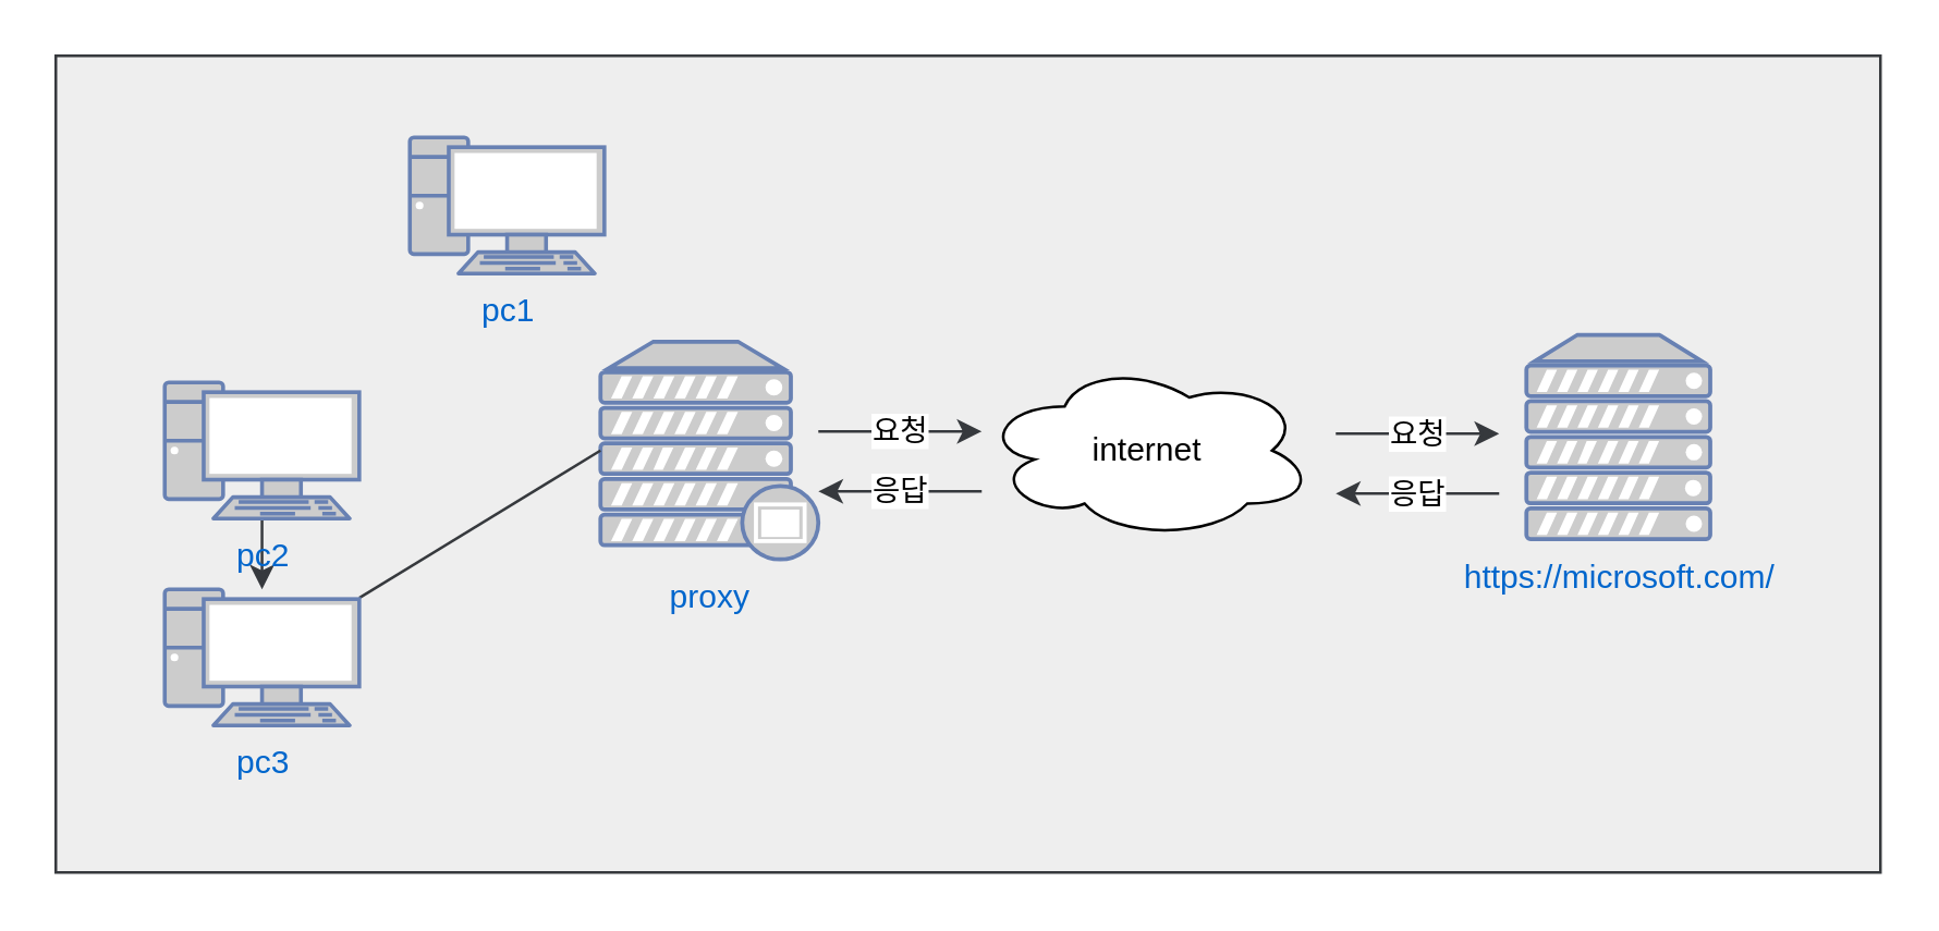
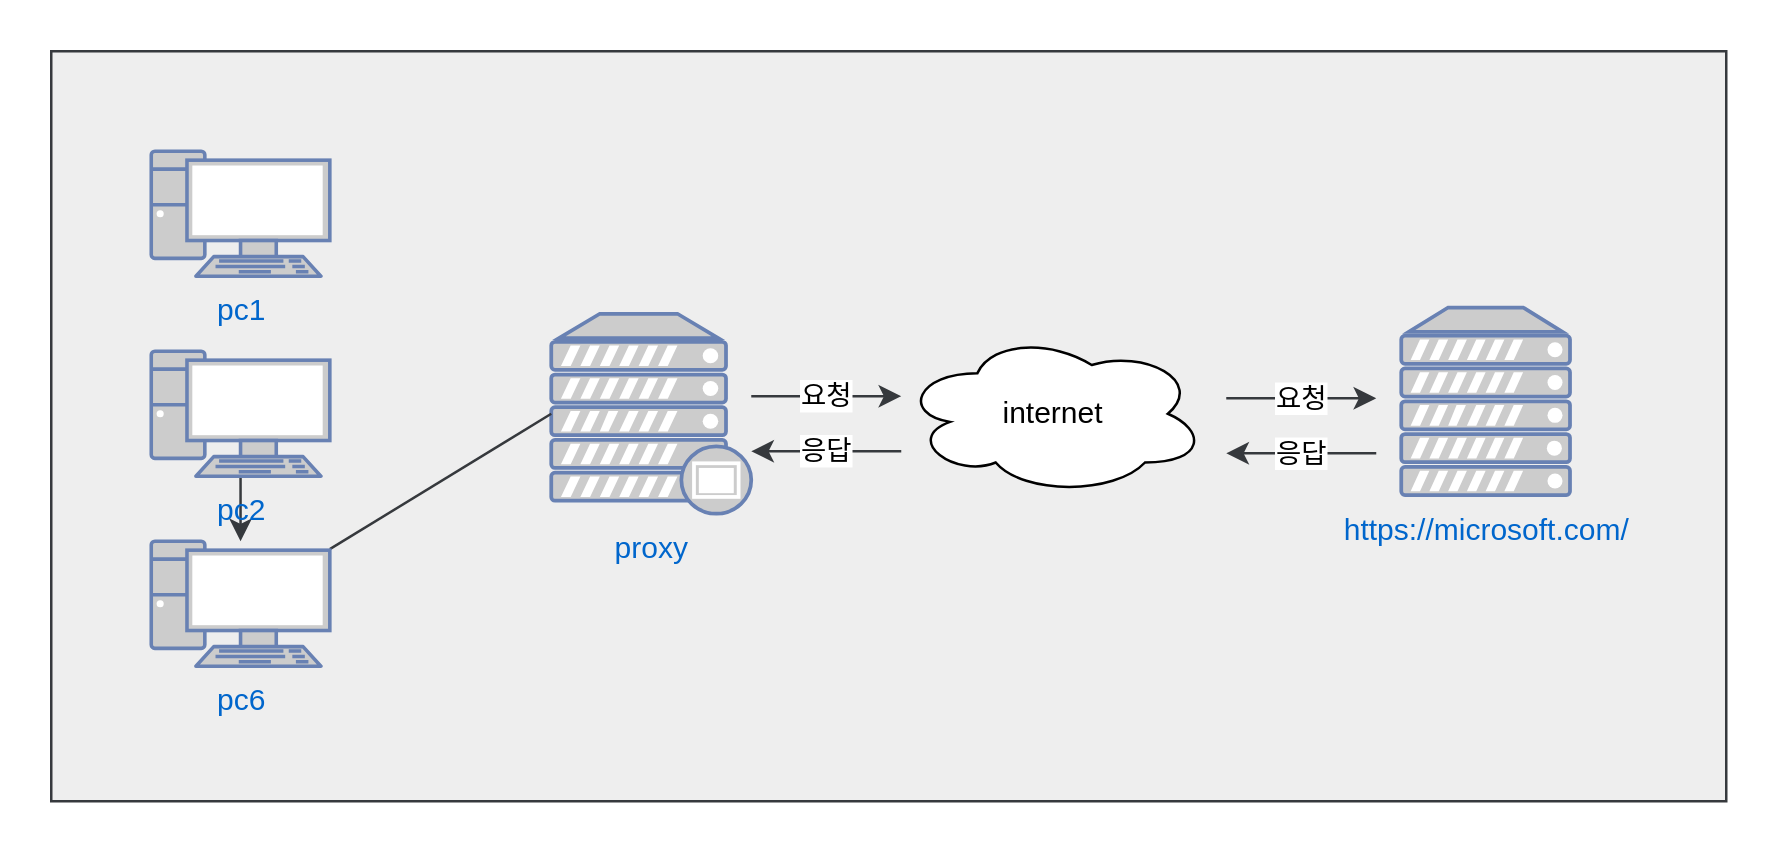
- <mxCell id="8" value="pc1" style="fontColor=#0066CC;verticalAlign=top;verticalLabelPosition=bottom;labelPosition=center;align=center;html=1;outlineConnect=0;fillColor=#CCCCCC;strokeColor=#6881B3;gradientColor=none;gradientDirection=north;strokeWidth=2;shape=mxgraph.networks.pc;" vertex="1" parent="1"><mxGeometry x="150" y="50" width="71.43" height="50" as="geometry" /></mxCell>
+ <mxCell id="8" value="pc1" style="fontColor=#0066CC;verticalAlign=top;verticalLabelPosition=bottom;labelPosition=center;align=center;html=1;outlineConnect=0;fillColor=#CCCCCC;strokeColor=#6881B3;gradientColor=none;gradientDirection=north;strokeWidth=2;shape=mxgraph.networks.pc;" vertex="1" parent="1"><mxGeometry x="60" y="60" width="71.43" height="50" as="geometry" /></mxCell>
- <mxCell id="12" value="pc3" style="fontColor=#0066CC;verticalAlign=top;verticalLabelPosition=bottom;labelPosition=center;align=center;html=1;outlineConnect=0;fillColor=#CCCCCC;strokeColor=#6881B3;gradientColor=none;gradientDirection=north;strokeWidth=2;shape=mxgraph.networks.pc;" vertex="1" parent="1"><mxGeometry x="60" y="216" width="71.43" height="50" as="geometry" /></mxCell>
+ <mxCell id="12" value="pc6" style="fontColor=#0066CC;verticalAlign=top;verticalLabelPosition=bottom;labelPosition=center;align=center;html=1;outlineConnect=0;fillColor=#CCCCCC;strokeColor=#6881B3;gradientColor=none;gradientDirection=north;strokeWidth=2;shape=mxgraph.networks.pc;" vertex="1" parent="1"><mxGeometry x="60" y="216" width="71.43" height="50" as="geometry" /></mxCell>
